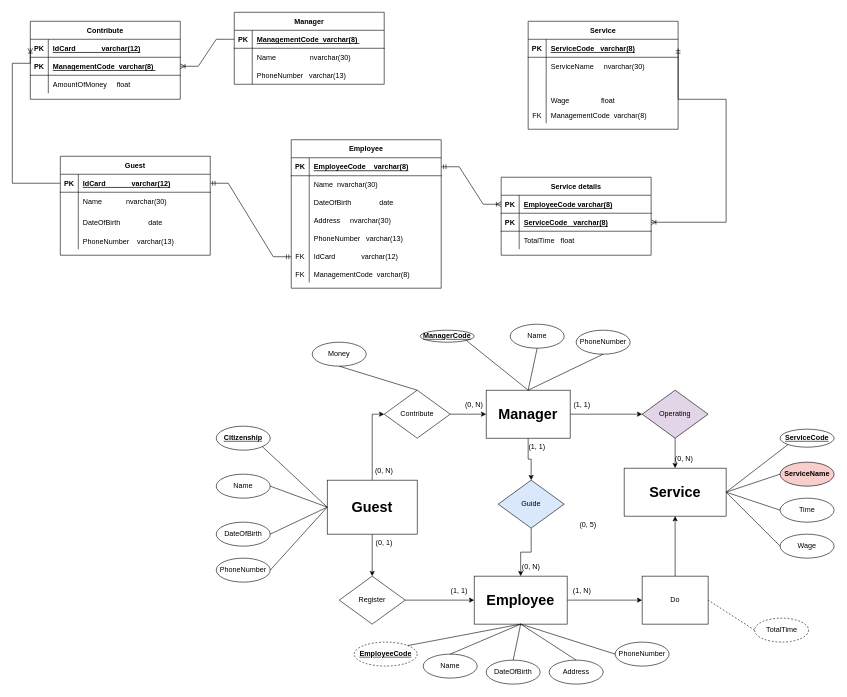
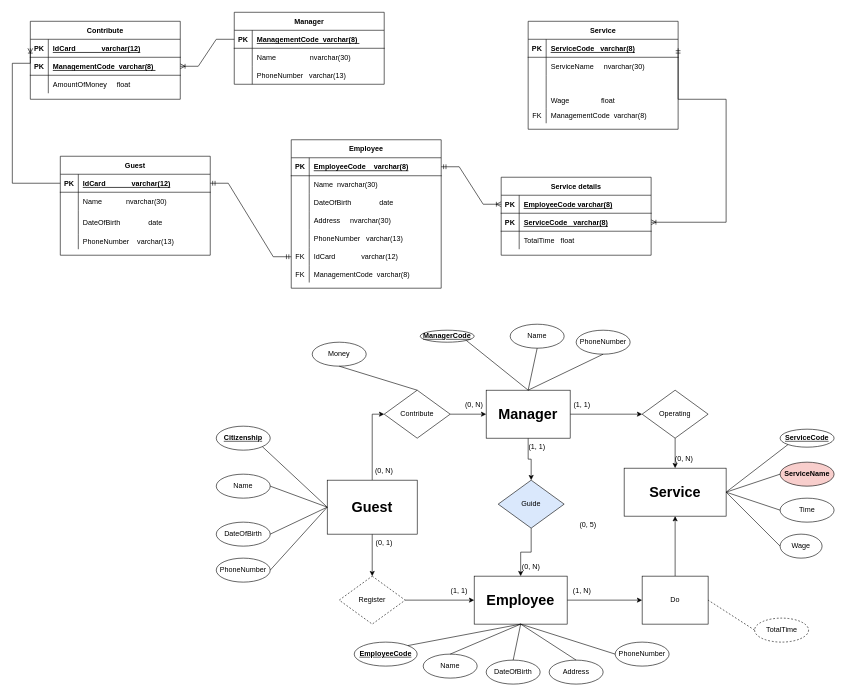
- <mxCell id="65" value="Operating" style="rhombus;whiteSpace=wrap;html=1;fillColor=#e1d5e7;" parent="1" vertex="1"><mxGeometry x="1070" y="650" width="110" height="80" as="geometry" /></mxCell>
+ <mxCell id="65" value="Operating" style="rhombus;whiteSpace=wrap;html=1;" parent="1" vertex="1"><mxGeometry x="1070" y="650" width="110" height="80" as="geometry" /></mxCell>
- <mxCell id="94" value="Wage" style="ellipse;whiteSpace=wrap;html=1;" parent="1" vertex="1"><mxGeometry x="1300" y="890" width="90" height="40" as="geometry" /></mxCell>
+ <mxCell id="94" value="Wage" style="ellipse;whiteSpace=wrap;html=1;" parent="1" vertex="1"><mxGeometry x="1300" y="890" width="70" height="40" as="geometry" /></mxCell>
- <mxCell id="132" value="Register" style="rhombus;whiteSpace=wrap;html=1;" parent="1" vertex="1"><mxGeometry x="565" y="960" width="110" height="80" as="geometry" /></mxCell>
+ <mxCell id="132" value="Register" style="rhombus;whiteSpace=wrap;html=1;dashed=1;" parent="1" vertex="1"><mxGeometry x="565" y="960" width="110" height="80" as="geometry" /></mxCell>
- <mxCell id="95" value="&lt;span style=&quot;font-weight: 700;&quot;&gt;&lt;u&gt;EmployeeCode&lt;/u&gt;&lt;/span&gt;" style="ellipse;whiteSpace=wrap;html=1;dashed=1;" parent="1" vertex="1"><mxGeometry x="590" y="1070" width="105" height="40" as="geometry" /></mxCell>
+ <mxCell id="95" value="&lt;span style=&quot;font-weight: 700;&quot;&gt;&lt;u&gt;EmployeeCode&lt;/u&gt;&lt;/span&gt;" style="ellipse;whiteSpace=wrap;html=1;" parent="1" vertex="1"><mxGeometry x="590" y="1070" width="105" height="40" as="geometry" /></mxCell>
